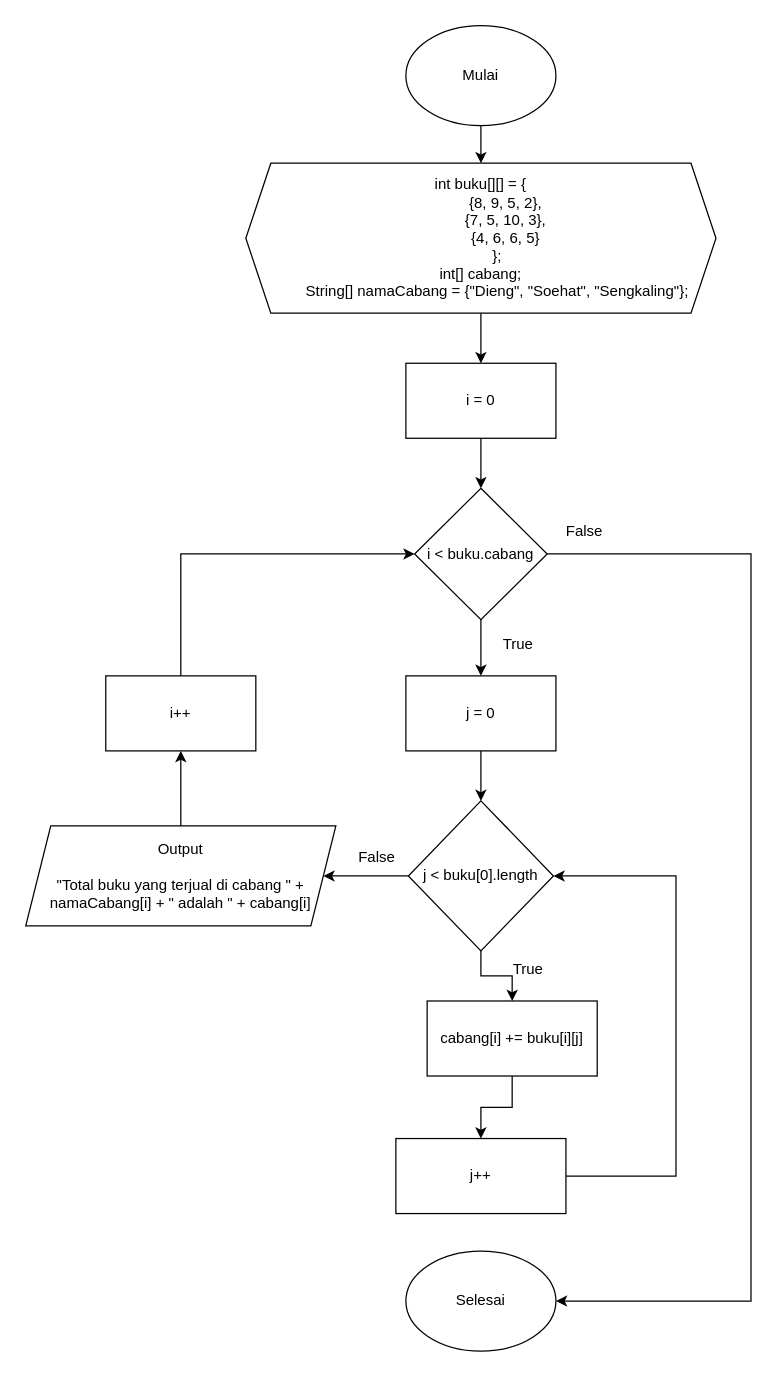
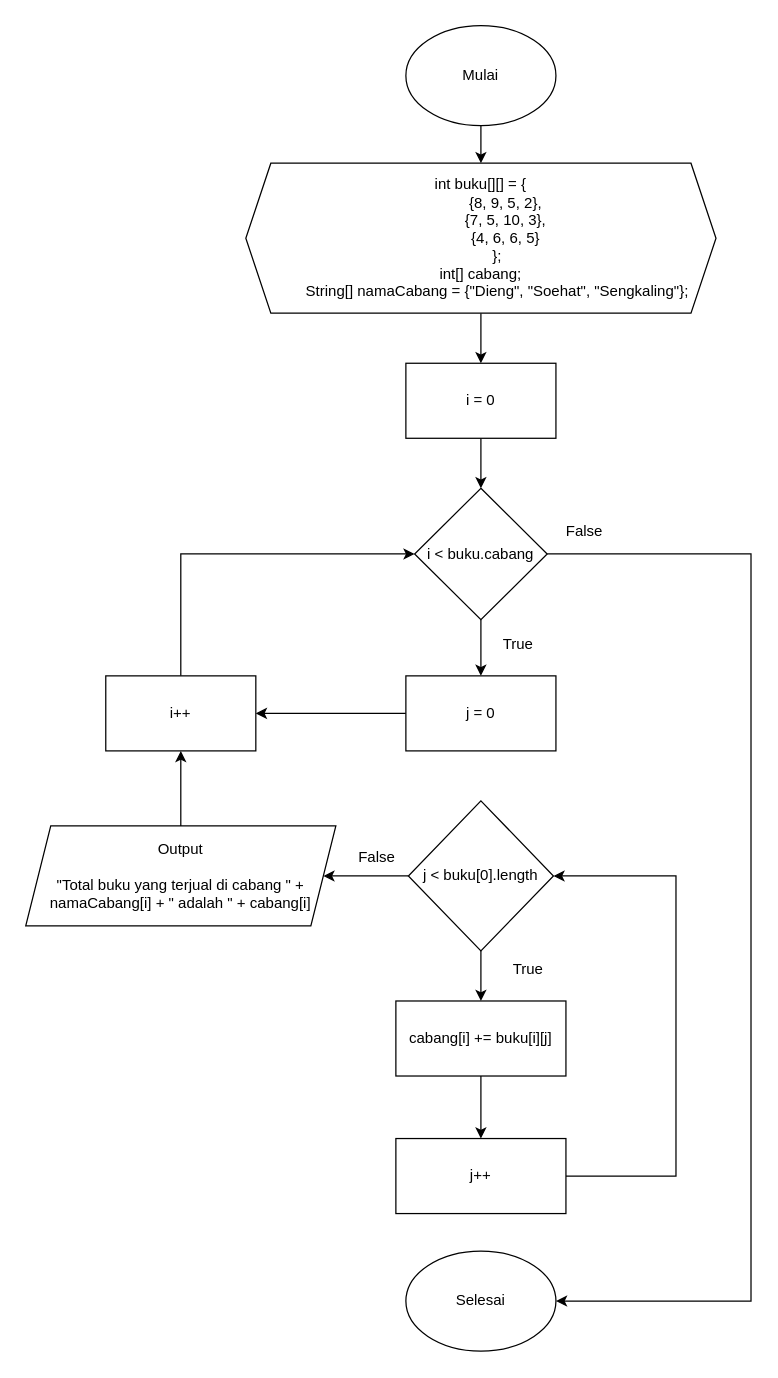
- <mxCell id="11" value="" style="edgeStyle=orthogonalEdgeStyle;rounded=0;orthogonalLoop=1;jettySize=auto;html=1;" edge="1" parent="1" source="12" target="15"><mxGeometry relative="1" as="geometry" /></mxCell>
+ <mxCell id="11" value="" style="edgeStyle=orthogonalEdgeStyle;rounded=0;orthogonalLoop=1;jettySize=auto;html=1;" edge="1" parent="1" source="12" target="23"><mxGeometry relative="1" as="geometry" /></mxCell>
- <mxCell id="17" value="cabang[i] += buku[i][j]" style="whiteSpace=wrap;html=1;" vertex="1" parent="1"><mxGeometry x="341" y="800" width="136" height="60" as="geometry" /></mxCell>
+ <mxCell id="17" value="cabang[i] += buku[i][j]" style="whiteSpace=wrap;html=1;" vertex="1" parent="1"><mxGeometry x="316" y="800" width="136" height="60" as="geometry" /></mxCell>
